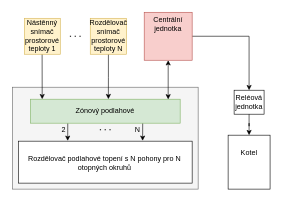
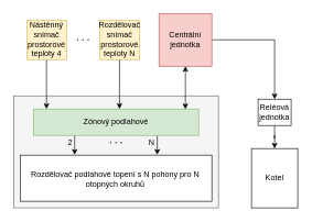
- <mxCell id="20" value="Centrální jednotka" style="text;html=1;strokeColor=none;fillColor=none;align=center;verticalAlign=middle;whiteSpace=wrap;rounded=0;" parent="1" vertex="1"><mxGeometry x="260" y="29" width="40" height="20" as="geometry" /></mxCell>
+ <mxCell id="20" value="Centrální jednotka" style="text;html=1;strokeColor=none;fillColor=none;align=center;verticalAlign=middle;whiteSpace=wrap;rounded=0;" parent="1" vertex="1"><mxGeometry x="260" y="49" width="40" height="20" as="geometry" /></mxCell>
- <mxCell id="16" value="Nástěnný snímač&lt;br&gt;prostorové teploty 1" style="text;html=1;strokeColor=none;fillColor=none;align=center;verticalAlign=middle;whiteSpace=wrap;rounded=0;" parent="1" vertex="1"><mxGeometry x="45" y="29" width="50" height="60" as="geometry" /></mxCell>
+ <mxCell id="16" value="Nástěnný snímač&lt;br&gt;prostorové teploty 4" style="text;html=1;strokeColor=none;fillColor=none;align=center;verticalAlign=middle;whiteSpace=wrap;rounded=0;" parent="1" vertex="1"><mxGeometry x="45" y="29" width="50" height="60" as="geometry" /></mxCell>
- <mxCell id="27" value="Kotel" style="text;html=1;strokeColor=none;fillColor=none;align=center;verticalAlign=middle;whiteSpace=wrap;rounded=0;" parent="1" vertex="1"><mxGeometry x="395" y="244" width="40" height="20" as="geometry" /></mxCell>
+ <mxCell id="27" value="Kotel" style="text;html=1;strokeColor=none;fillColor=none;align=center;verticalAlign=middle;whiteSpace=wrap;rounded=0;" parent="1" vertex="1"><mxGeometry x="395" y="259" width="40" height="20" as="geometry" /></mxCell>
